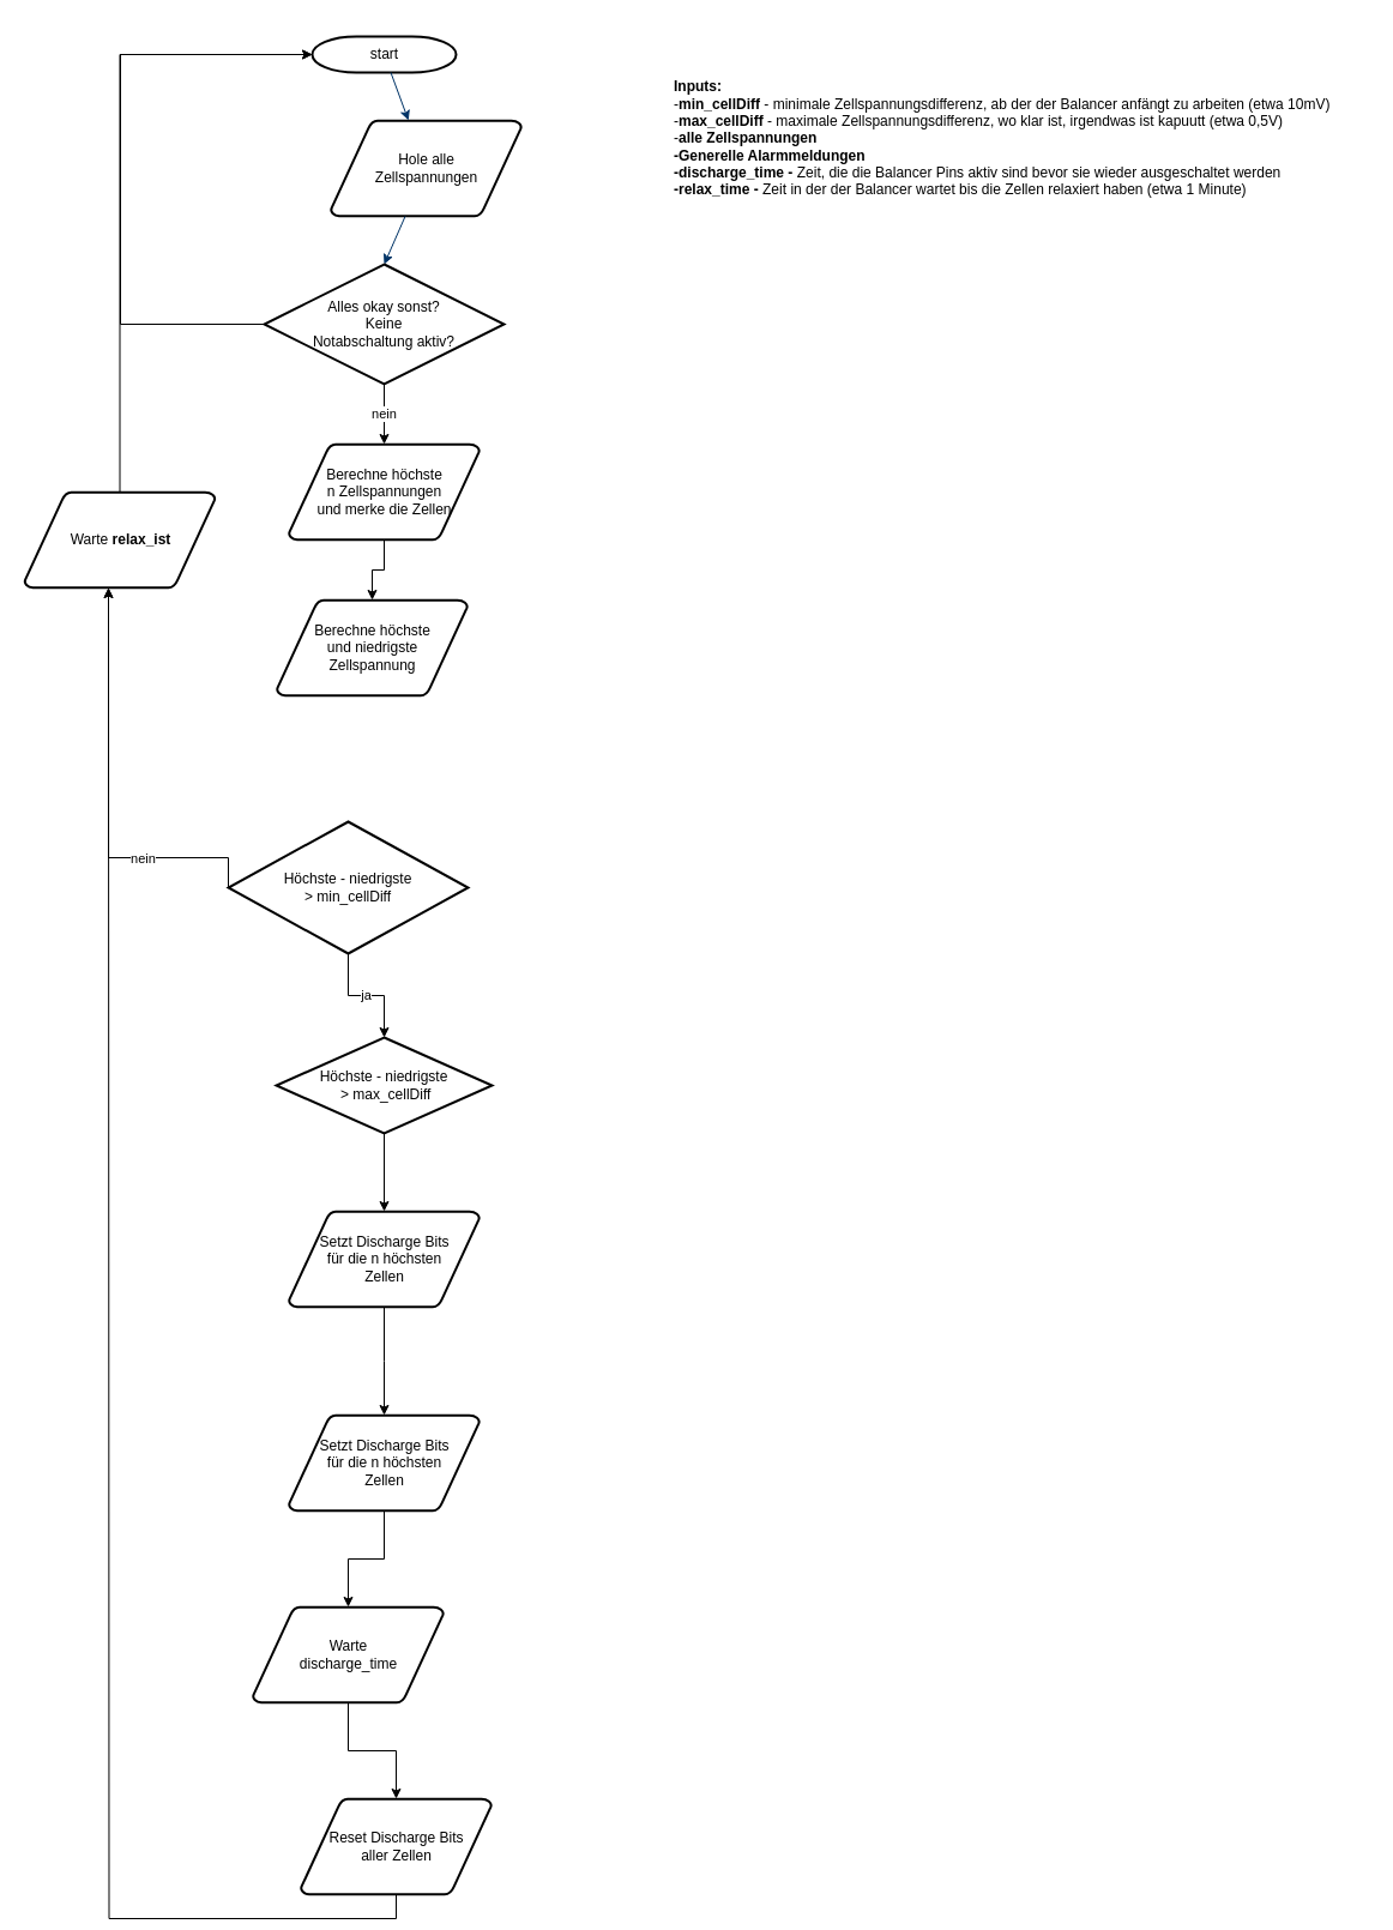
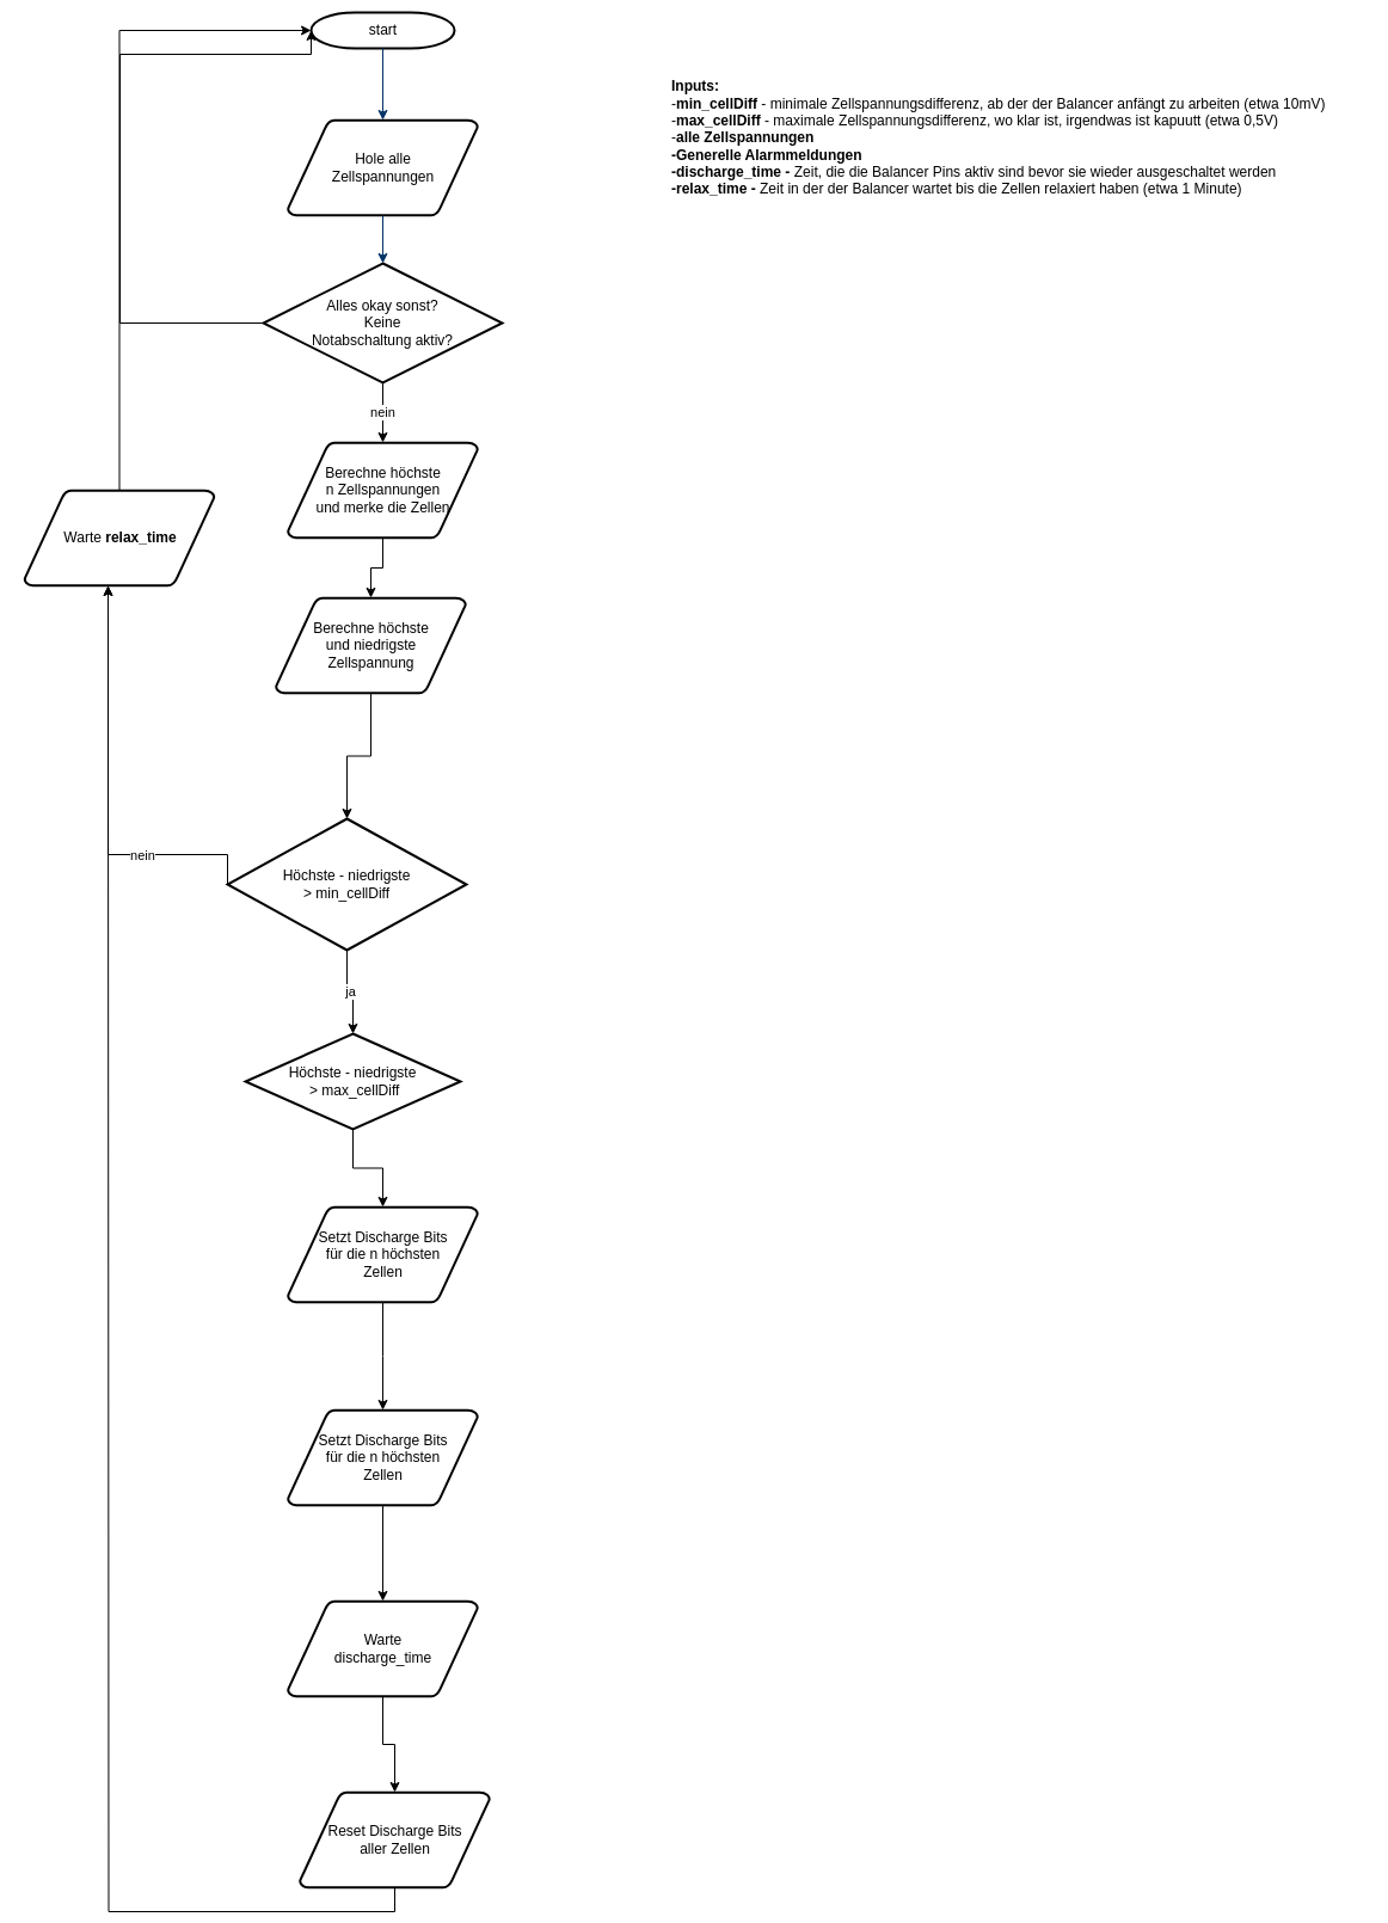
- <mxCell id="2" value="start" style="shape=mxgraph.flowchart.terminator;strokeWidth=2;gradientColor=none;gradientDirection=north;fontStyle=0;html=1;" parent="1" vertex="1"><mxGeometry x="260" y="30" width="120" height="30" as="geometry" /></mxCell>
+ <mxCell id="2" value="start" style="shape=mxgraph.flowchart.terminator;strokeWidth=2;gradientColor=none;gradientDirection=north;fontStyle=0;html=1;" parent="1" vertex="1"><mxGeometry x="260" y="10" width="120" height="30" as="geometry" /></mxCell>
- <mxCell id="3" value="&lt;div&gt;Hole alle &lt;br&gt;&lt;/div&gt;&lt;div&gt;Zellspannungen&lt;/div&gt;" style="shape=mxgraph.flowchart.data;strokeWidth=2;gradientColor=none;gradientDirection=north;fontStyle=0;html=1;" parent="1" vertex="1"><mxGeometry x="275.5" y="100" width="159" height="80" as="geometry" /></mxCell>
+ <mxCell id="3" value="&lt;div&gt;Hole alle &lt;br&gt;&lt;/div&gt;&lt;div&gt;Zellspannungen&lt;/div&gt;" style="shape=mxgraph.flowchart.data;strokeWidth=2;gradientColor=none;gradientDirection=north;fontStyle=0;html=1;" parent="1" vertex="1"><mxGeometry x="240.5" y="100" width="159" height="80" as="geometry" /></mxCell>
- <mxCell id="19" value="Warte &lt;b&gt;relax_ist&lt;/b&gt;" style="shape=mxgraph.flowchart.data;strokeWidth=2;gradientColor=none;gradientDirection=north;fontStyle=0;html=1;" vertex="1" parent="1"><mxGeometry x="20" y="410" width="159" height="80" as="geometry" /></mxCell>
+ <mxCell id="19" value="Warte &lt;b&gt;relax_time&lt;/b&gt;" style="shape=mxgraph.flowchart.data;strokeWidth=2;gradientColor=none;gradientDirection=north;fontStyle=0;html=1;" vertex="1" parent="1"><mxGeometry x="20" y="410" width="159" height="80" as="geometry" /></mxCell>
+ <mxCell id="11" value="" style="edgeStyle=orthogonalEdgeStyle;rounded=0;orthogonalLoop=1;jettySize=auto;html=1;" edge="1" parent="1" source="12" target="17"><mxGeometry relative="1" as="geometry" /></mxCell>
- <mxCell id="22" value="&lt;div&gt;Höchste - niedrigste&lt;/div&gt;&lt;div&gt;&amp;nbsp;&amp;gt; max_cellDiff &lt;/div&gt;" style="rhombus;whiteSpace=wrap;html=1;fontStyle=0;strokeWidth=2;gradientDirection=north;" vertex="1" parent="1"><mxGeometry x="230" y="865" width="180" height="80" as="geometry" /></mxCell>
+ <mxCell id="22" value="&lt;div&gt;Höchste - niedrigste&lt;/div&gt;&lt;div&gt;&amp;nbsp;&amp;gt; max_cellDiff &lt;/div&gt;" style="rhombus;whiteSpace=wrap;html=1;fontStyle=0;strokeWidth=2;gradientDirection=north;" vertex="1" parent="1"><mxGeometry x="205" y="865" width="180" height="80" as="geometry" /></mxCell>
- <mxCell id="28" value="&lt;div&gt;Warte&lt;/div&gt;&lt;div&gt; discharge_time&lt;/div&gt;" style="shape=mxgraph.flowchart.data;strokeWidth=2;gradientColor=none;gradientDirection=north;fontStyle=0;html=1;" vertex="1" parent="1"><mxGeometry x="210.5" y="1340" width="159" height="80" as="geometry" /></mxCell>
+ <mxCell id="28" value="&lt;div&gt;Warte&lt;/div&gt;&lt;div&gt; discharge_time&lt;/div&gt;" style="shape=mxgraph.flowchart.data;strokeWidth=2;gradientColor=none;gradientDirection=north;fontStyle=0;html=1;" vertex="1" parent="1"><mxGeometry x="240.5" y="1340" width="159" height="80" as="geometry" /></mxCell>
